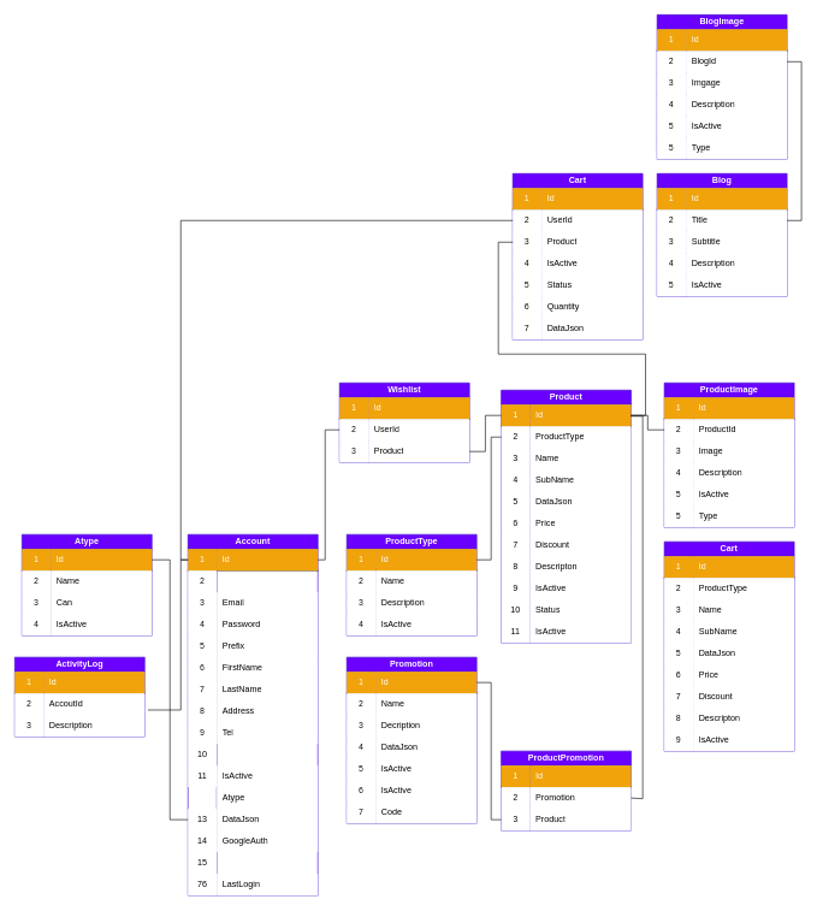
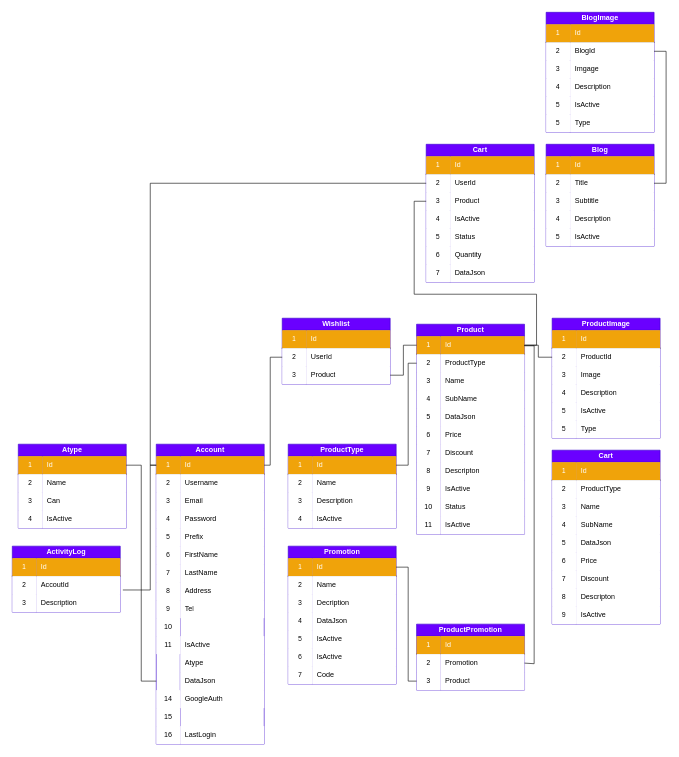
+ <mxCell id="8" value="Username" style="shape=partialRectangle;html=1;whiteSpace=wrap;connectable=0;top=0;left=0;bottom=0;right=0;align=left;spacingLeft=6;overflow=hidden;" vertex="1" parent="6"><mxGeometry x="40" width="140" height="30" as="geometry" /></mxCell>
- <mxCell id="38" value="13" style="shape=partialRectangle;html=1;whiteSpace=wrap;connectable=0;top=0;left=0;bottom=0;right=0;overflow=hidden;" vertex="1" parent="37"><mxGeometry width="40" height="30" as="geometry" /></mxCell>
- <mxCell id="46" value="76" style="shape=partialRectangle;html=1;whiteSpace=wrap;connectable=0;top=0;left=0;bottom=0;right=0;overflow=hidden;" vertex="1" parent="45"><mxGeometry width="40" height="30" as="geometry" /></mxCell>
+ <mxCell id="46" value="16" style="shape=partialRectangle;html=1;whiteSpace=wrap;connectable=0;top=0;left=0;bottom=0;right=0;overflow=hidden;" vertex="1" parent="45"><mxGeometry width="40" height="30" as="geometry" /></mxCell>
